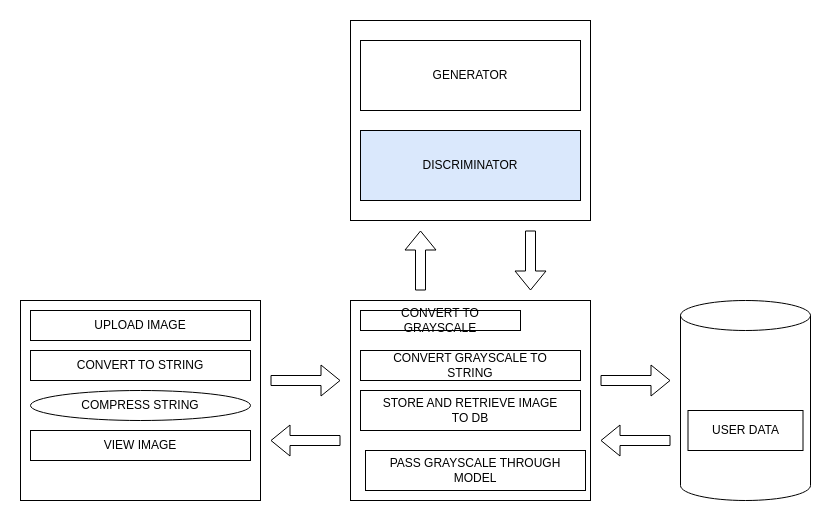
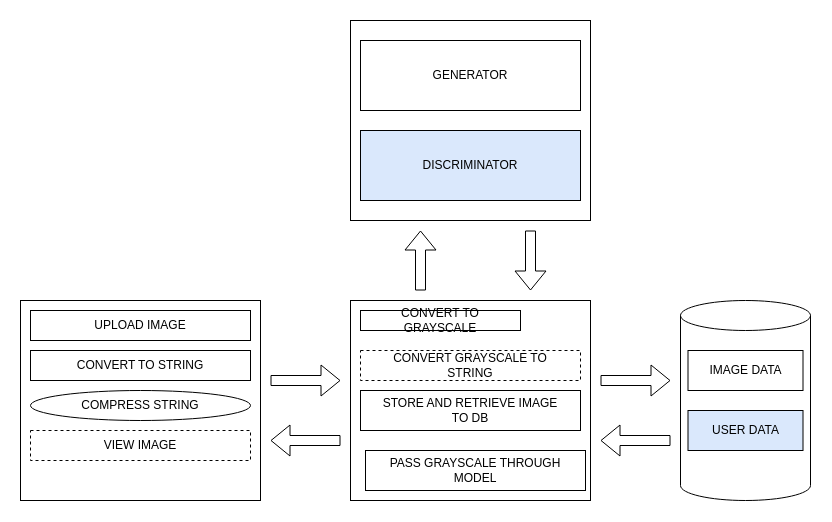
- <mxCell id="18" value="CONVERT GRAYSCALE TO STRING" style="rounded=0;whiteSpace=wrap;html=1;spacing=21;" vertex="1" parent="1"><mxGeometry x="360" y="350" width="220" height="30" as="geometry" /></mxCell>
+ <mxCell id="18" value="CONVERT GRAYSCALE TO STRING" style="rounded=0;whiteSpace=wrap;html=1;spacing=21;dashed=1;" vertex="1" parent="1"><mxGeometry x="360" y="350" width="220" height="30" as="geometry" /></mxCell>
+ <mxCell id="20" value="IMAGE DATA" style="rounded=0;whiteSpace=wrap;html=1;" vertex="1" parent="1"><mxGeometry x="687.5" y="350" width="115" height="40" as="geometry" /></mxCell>
- <mxCell id="21" value="USER DATA" style="rounded=0;whiteSpace=wrap;html=1;" vertex="1" parent="1"><mxGeometry x="687.5" y="410" width="115" height="40" as="geometry" /></mxCell>
+ <mxCell id="21" value="USER DATA" style="rounded=0;whiteSpace=wrap;html=1;fillColor=#dae8fc;" vertex="1" parent="1"><mxGeometry x="687.5" y="410" width="115" height="40" as="geometry" /></mxCell>
- <mxCell id="15" value="VIEW IMAGE" style="rounded=0;whiteSpace=wrap;html=1;spacing=21;" vertex="1" parent="1"><mxGeometry x="30" y="430" width="220" height="30" as="geometry" /></mxCell>
+ <mxCell id="15" value="VIEW IMAGE" style="rounded=0;whiteSpace=wrap;html=1;spacing=21;dashed=1;" vertex="1" parent="1"><mxGeometry x="30" y="430" width="220" height="30" as="geometry" /></mxCell>
